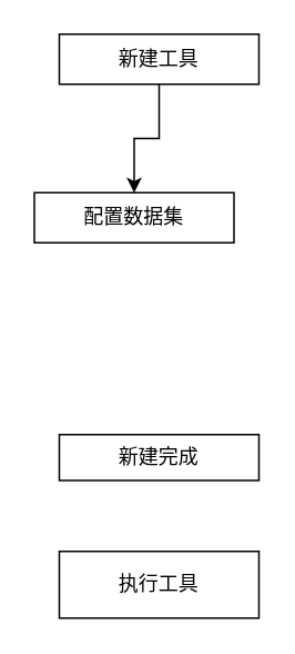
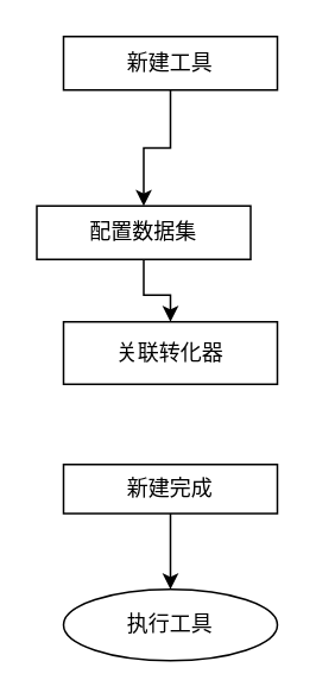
+ <mxCell id="4" value="" style="edgeStyle=orthogonalEdgeStyle;rounded=0;orthogonalLoop=1;jettySize=auto;html=1;" edge="1" parent="1" source="5" target="6"><mxGeometry relative="1" as="geometry" /></mxCell>
+ <mxCell id="6" value="关联转化器" style="whiteSpace=wrap;html=1;rounded=0;" vertex="1" parent="1"><mxGeometry x="35" y="180" width="120" height="35" as="geometry" /></mxCell>
+ <mxCell id="7" value="" style="edgeStyle=orthogonalEdgeStyle;rounded=0;orthogonalLoop=1;jettySize=auto;html=1;" edge="1" parent="1" source="8" target="9"><mxGeometry relative="1" as="geometry" /></mxCell>
- <mxCell id="9" value="执行工具" style="whiteSpace=wrap;html=1;rounded=0;" vertex="1" parent="1"><mxGeometry x="35" y="330" width="120" height="40" as="geometry" /></mxCell>
+ <mxCell id="9" value="执行工具" style="ellipse;whiteSpace=wrap;html=1;" vertex="1" parent="1"><mxGeometry x="35" y="330" width="120" height="40" as="geometry" /></mxCell>
